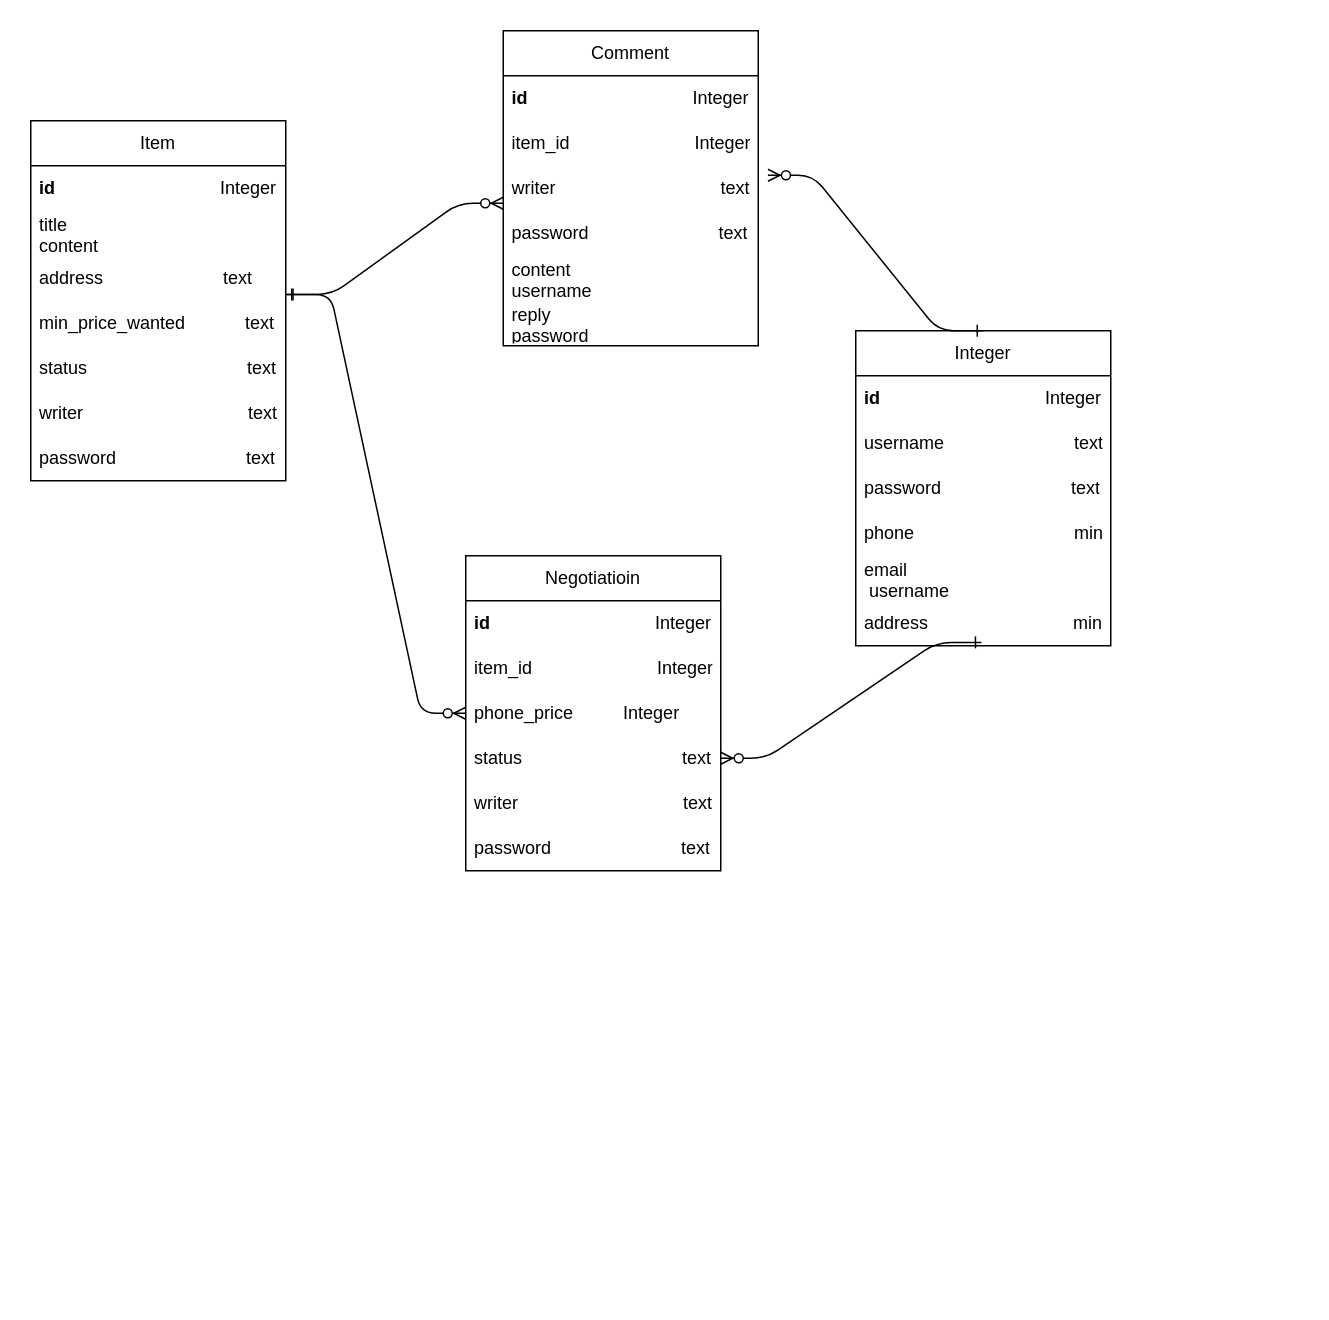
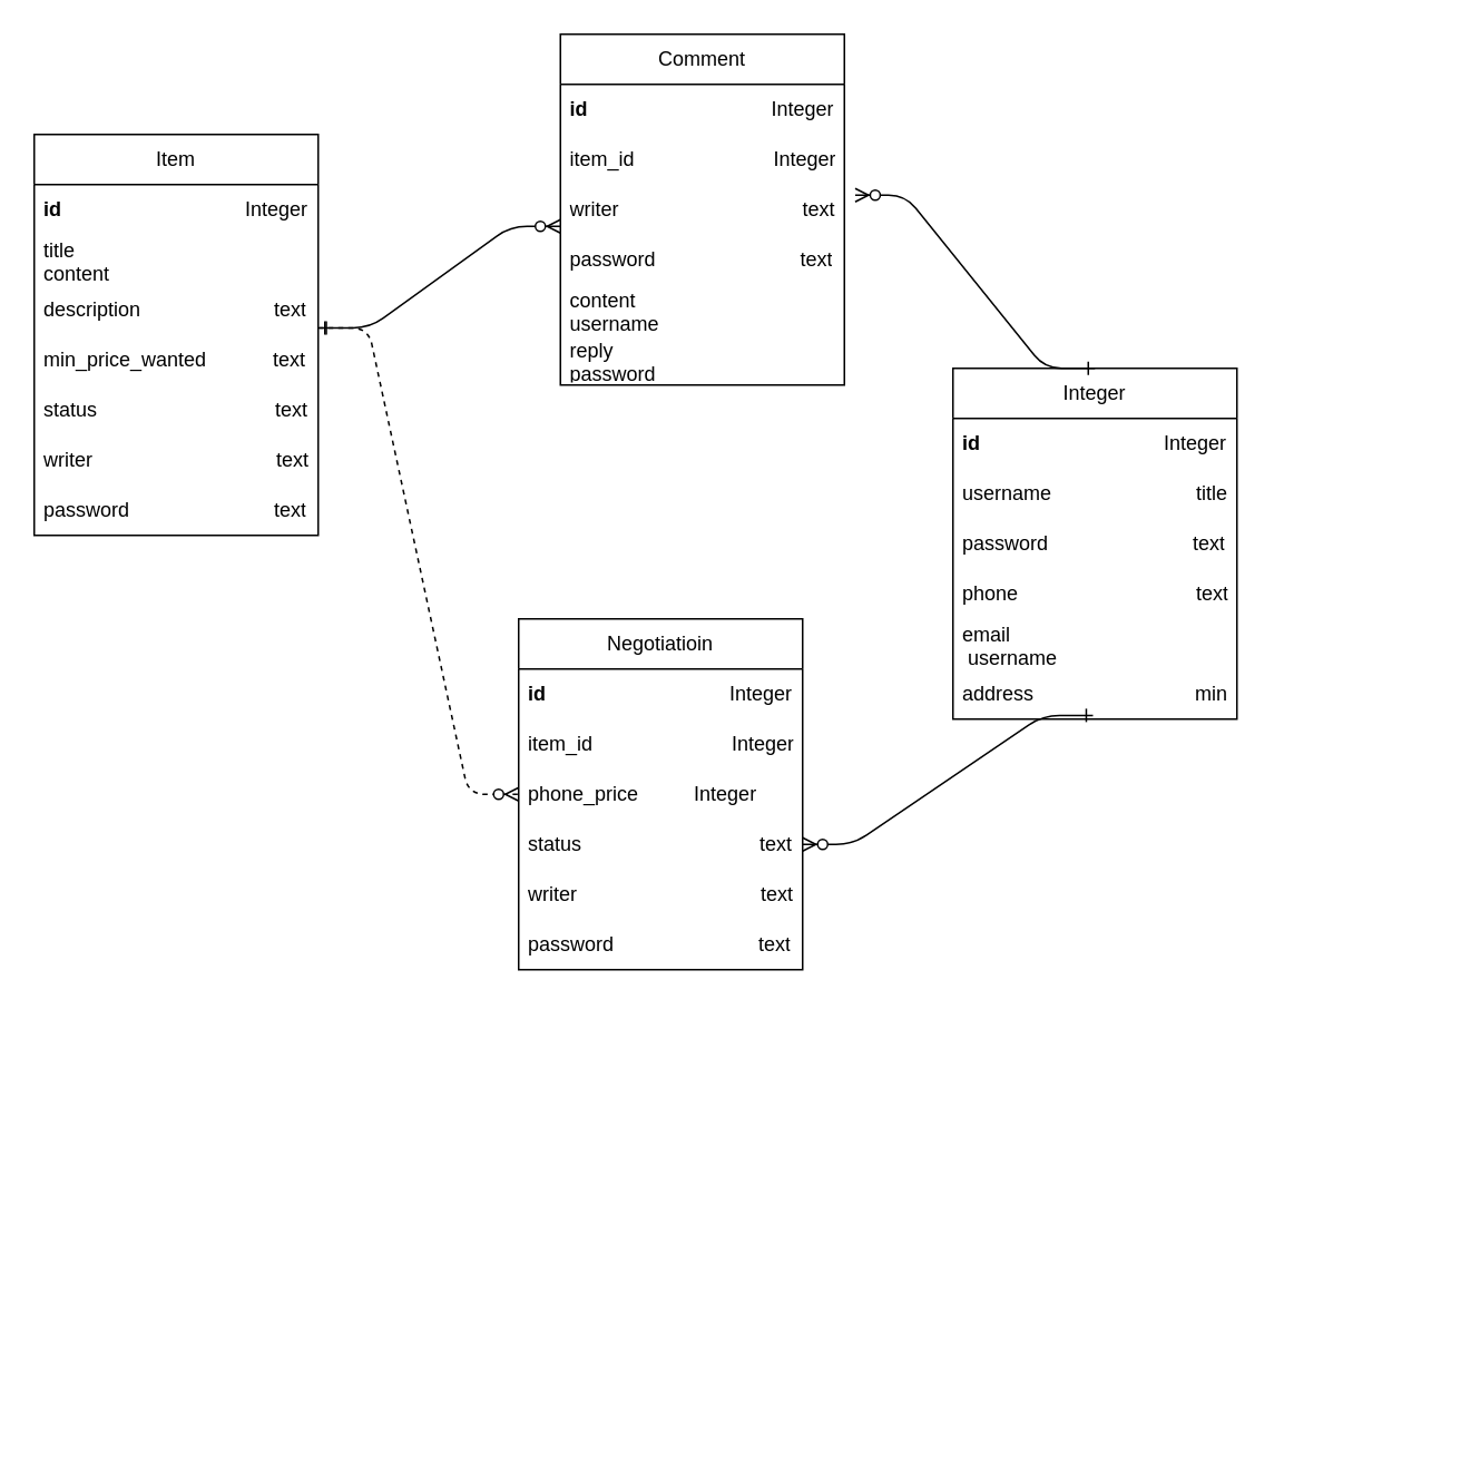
- <mxCell id="7" value="address&amp;nbsp; &amp;nbsp; &amp;nbsp; &amp;nbsp; &amp;nbsp; &amp;nbsp; &amp;nbsp; &amp;nbsp; &amp;nbsp; &amp;nbsp; &amp;nbsp; &amp;nbsp; text" style="text;strokeColor=none;fillColor=none;align=left;verticalAlign=middle;spacingLeft=4;spacingRight=4;overflow=hidden;points=[[0,0.5],[1,0.5]];portConstraint=eastwest;rotatable=0;whiteSpace=wrap;html=1;" vertex="1" parent="4"><mxGeometry y="90" width="170" height="30" as="geometry" /></mxCell>
+ <mxCell id="7" value="description&amp;nbsp; &amp;nbsp; &amp;nbsp; &amp;nbsp; &amp;nbsp; &amp;nbsp; &amp;nbsp; &amp;nbsp; &amp;nbsp; &amp;nbsp; &amp;nbsp; &amp;nbsp; text" style="text;strokeColor=none;fillColor=none;align=left;verticalAlign=middle;spacingLeft=4;spacingRight=4;overflow=hidden;points=[[0,0.5],[1,0.5]];portConstraint=eastwest;rotatable=0;whiteSpace=wrap;html=1;" vertex="1" parent="4"><mxGeometry y="90" width="170" height="30" as="geometry" /></mxCell>
- <mxCell id="28" value="username&amp;nbsp; &amp;nbsp; &amp;nbsp; &amp;nbsp; &amp;nbsp; &amp;nbsp; &amp;nbsp; &amp;nbsp; &amp;nbsp; &amp;nbsp; &amp;nbsp; &amp;nbsp; &amp;nbsp; text" style="text;strokeColor=none;fillColor=none;align=left;verticalAlign=middle;spacingLeft=4;spacingRight=4;overflow=hidden;points=[[0,0.5],[1,0.5]];portConstraint=eastwest;rotatable=0;whiteSpace=wrap;html=1;" vertex="1" parent="26"><mxGeometry y="60" width="170" height="30" as="geometry" /></mxCell>
+ <mxCell id="28" value="username&amp;nbsp; &amp;nbsp; &amp;nbsp; &amp;nbsp; &amp;nbsp; &amp;nbsp; &amp;nbsp; &amp;nbsp; &amp;nbsp; &amp;nbsp; &amp;nbsp; &amp;nbsp; &amp;nbsp; title" style="text;strokeColor=none;fillColor=none;align=left;verticalAlign=middle;spacingLeft=4;spacingRight=4;overflow=hidden;points=[[0,0.5],[1,0.5]];portConstraint=eastwest;rotatable=0;whiteSpace=wrap;html=1;" vertex="1" parent="26"><mxGeometry y="60" width="170" height="30" as="geometry" /></mxCell>
- <mxCell id="3" value="" style="edgeStyle=entityRelationEdgeStyle;endArrow=ERzeroToMany;startArrow=ERone;endFill=1;startFill=0;exitX=1;exitY=-0.139;exitDx=0;exitDy=0;exitPerimeter=0;entryX=0;entryY=0.5;entryDx=0;entryDy=0;" parent="1" source="8" target="22" edge="1"><mxGeometry width="100" height="100" relative="1" as="geometry"><mxPoint x="520" y="135" as="sourcePoint" /><mxPoint x="530" y="435" as="targetPoint" /></mxGeometry></mxCell>
+ <mxCell id="3" value="" style="edgeStyle=entityRelationEdgeStyle;endArrow=ERzeroToMany;startArrow=ERone;endFill=1;startFill=0;exitX=1;exitY=-0.139;exitDx=0;exitDy=0;exitPerimeter=0;entryX=0;entryY=0.5;entryDx=0;entryDy=0;dashed=1;" parent="1" source="8" target="22" edge="1"><mxGeometry width="100" height="100" relative="1" as="geometry"><mxPoint x="520" y="135" as="sourcePoint" /><mxPoint x="530" y="435" as="targetPoint" /></mxGeometry></mxCell>
- <mxCell id="30" value="phone&amp;nbsp; &amp;nbsp; &amp;nbsp; &amp;nbsp; &amp;nbsp; &amp;nbsp; &amp;nbsp; &amp;nbsp; &amp;nbsp; &amp;nbsp; &amp;nbsp; &amp;nbsp; &amp;nbsp; &amp;nbsp; &amp;nbsp; &amp;nbsp; min" style="text;strokeColor=none;fillColor=none;align=left;verticalAlign=middle;spacingLeft=4;spacingRight=4;overflow=hidden;points=[[0,0.5],[1,0.5]];portConstraint=eastwest;rotatable=0;whiteSpace=wrap;html=1;" vertex="1" parent="26"><mxGeometry y="120" width="170" height="30" as="geometry" /></mxCell>
+ <mxCell id="30" value="phone&amp;nbsp; &amp;nbsp; &amp;nbsp; &amp;nbsp; &amp;nbsp; &amp;nbsp; &amp;nbsp; &amp;nbsp; &amp;nbsp; &amp;nbsp; &amp;nbsp; &amp;nbsp; &amp;nbsp; &amp;nbsp; &amp;nbsp; &amp;nbsp; text" style="text;strokeColor=none;fillColor=none;align=left;verticalAlign=middle;spacingLeft=4;spacingRight=4;overflow=hidden;points=[[0,0.5],[1,0.5]];portConstraint=eastwest;rotatable=0;whiteSpace=wrap;html=1;" vertex="1" parent="26"><mxGeometry y="120" width="170" height="30" as="geometry" /></mxCell>
